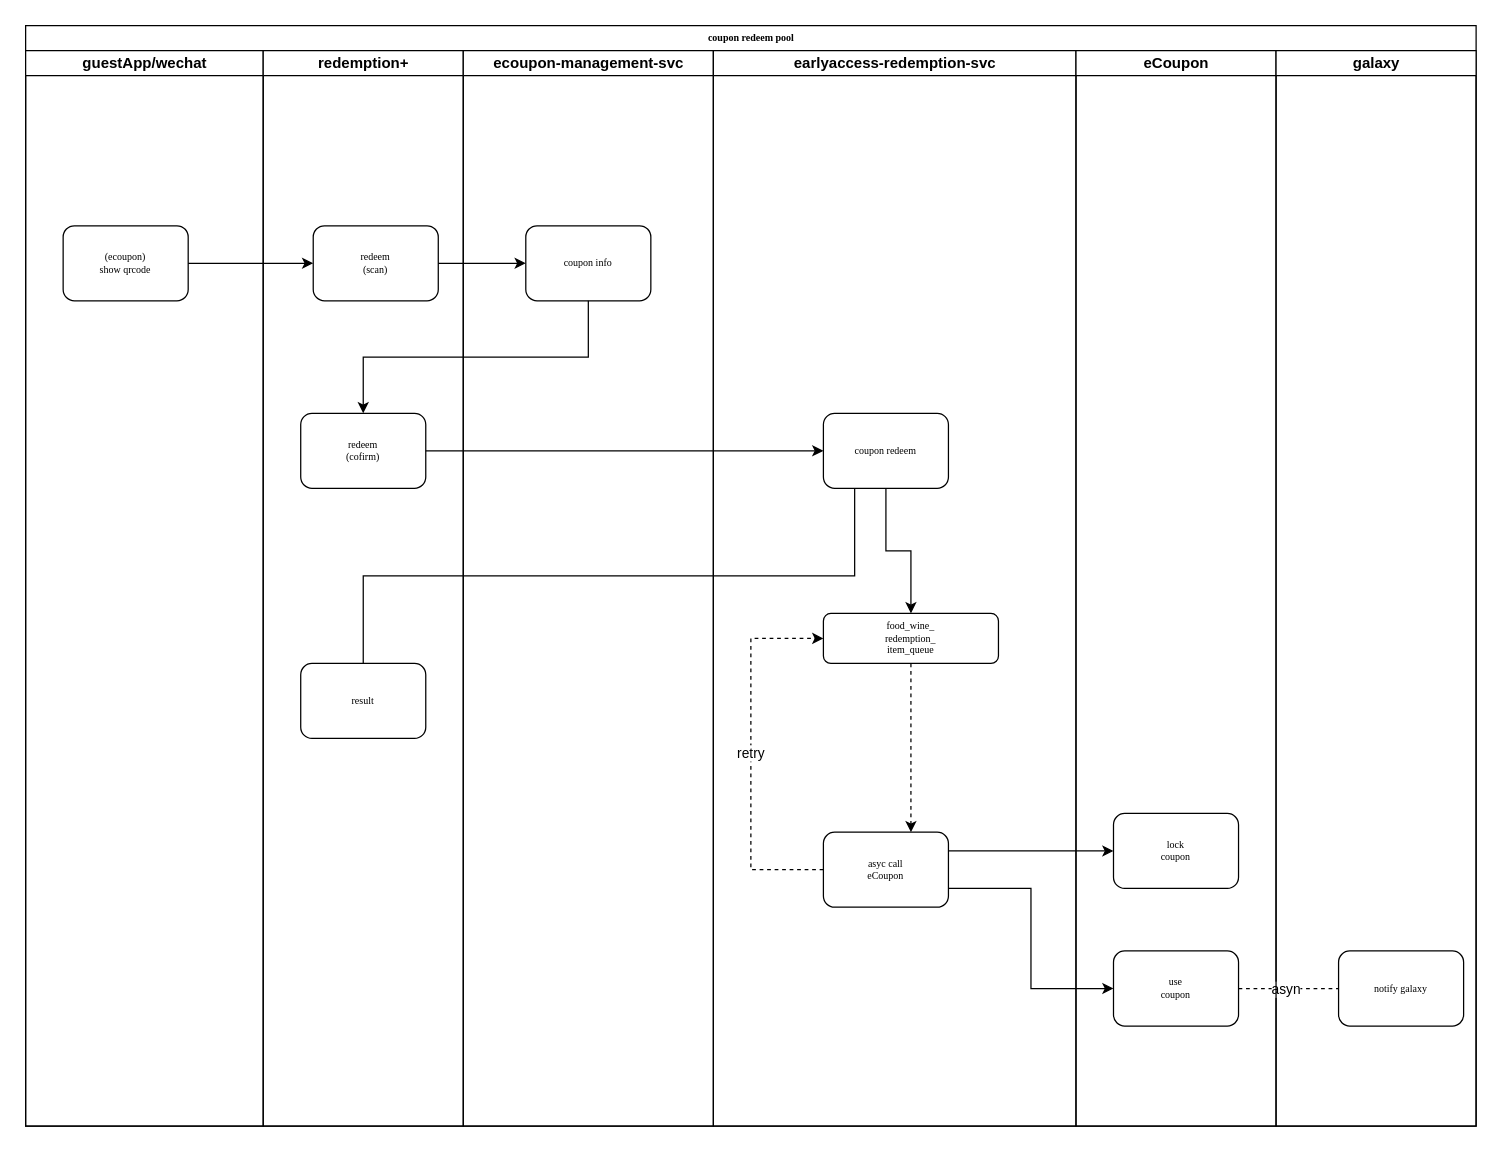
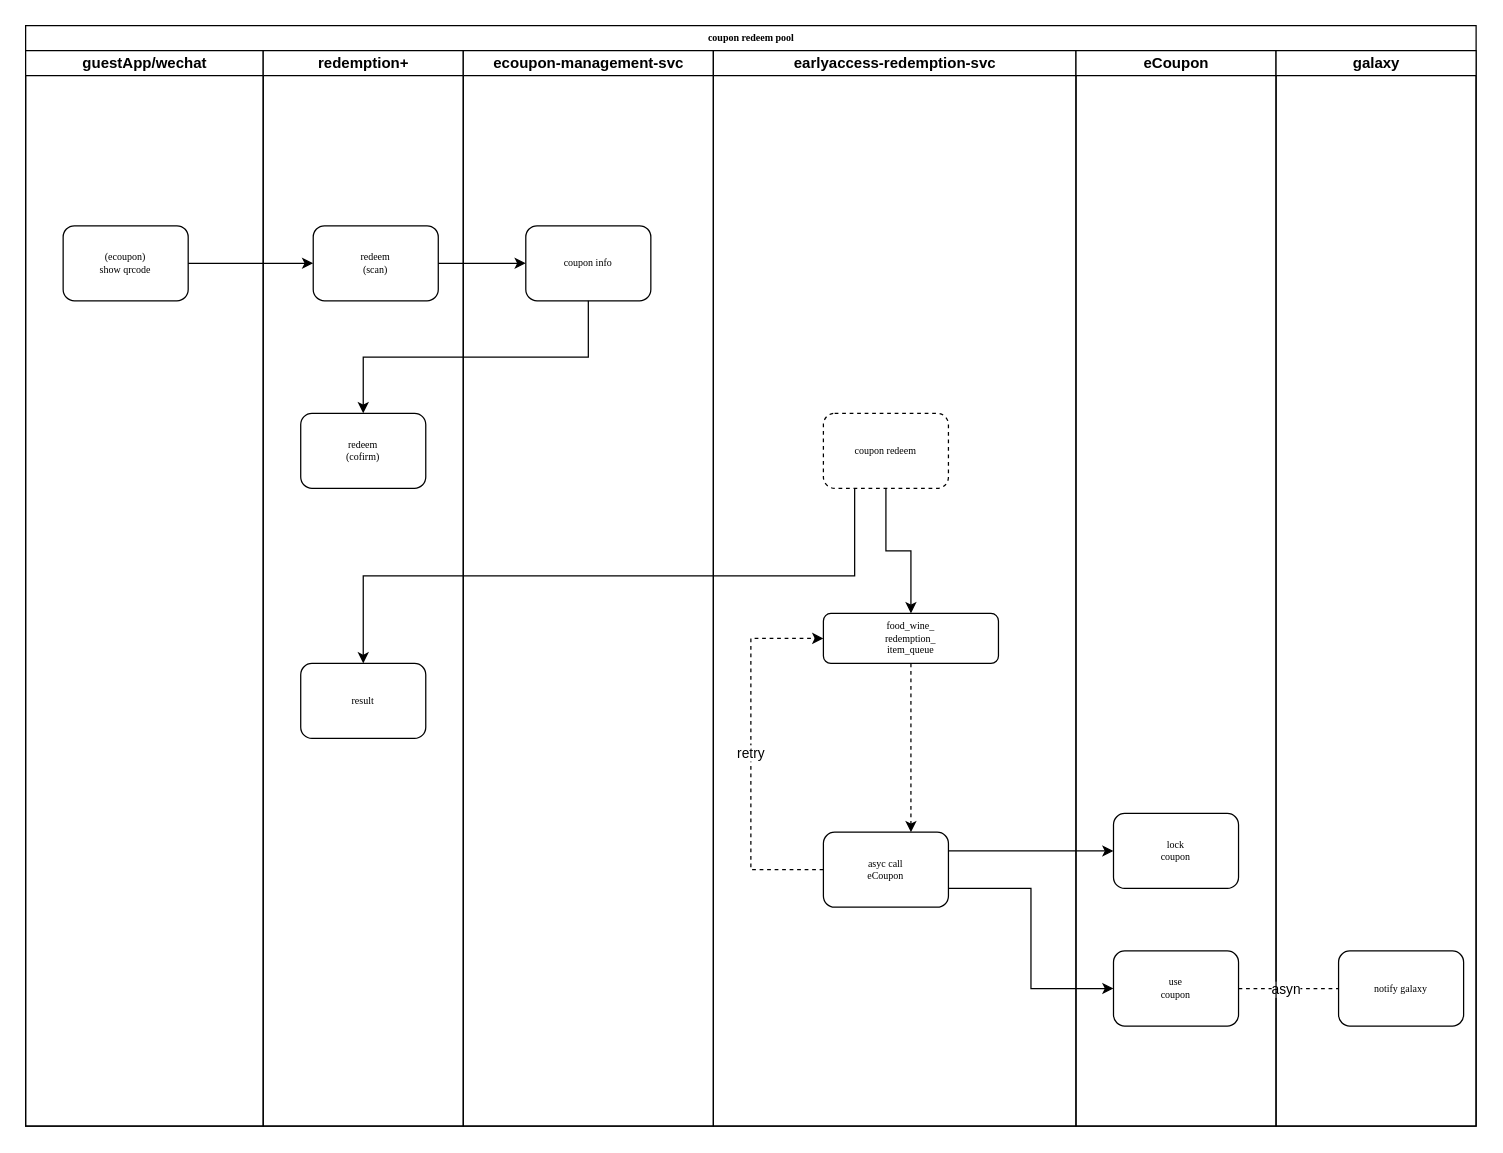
- <mxCell id="28" style="edgeStyle=orthogonalEdgeStyle;rounded=0;orthogonalLoop=1;jettySize=auto;html=1;exitX=1;exitY=0.5;exitDx=0;exitDy=0;" edge="1" parent="2" source="9" target="18"><mxGeometry relative="1" as="geometry" /></mxCell>
- <mxCell id="18" value="coupon redeem" style="rounded=1;whiteSpace=wrap;html=1;shadow=0;labelBackgroundColor=none;strokeWidth=1;fontFamily=Verdana;fontSize=8;align=center;" vertex="1" parent="12"><mxGeometry x="88" y="290" width="100" height="60" as="geometry" /></mxCell>
+ <mxCell id="18" value="coupon redeem" style="rounded=1;whiteSpace=wrap;html=1;shadow=0;labelBackgroundColor=none;strokeWidth=1;fontFamily=Verdana;fontSize=8;align=center;dashed=1;" vertex="1" parent="12"><mxGeometry x="88" y="290" width="100" height="60" as="geometry" /></mxCell>
- <mxCell id="31" style="edgeStyle=orthogonalEdgeStyle;rounded=0;orthogonalLoop=1;jettySize=auto;html=1;exitX=0.25;exitY=1;exitDx=0;exitDy=0;endArrow=none;" edge="1" parent="2" source="18" target="8"><mxGeometry relative="1" as="geometry" /></mxCell>
+ <mxCell id="31" style="edgeStyle=orthogonalEdgeStyle;rounded=0;orthogonalLoop=1;jettySize=auto;html=1;exitX=0.25;exitY=1;exitDx=0;exitDy=0;" edge="1" parent="2" source="18" target="8"><mxGeometry relative="1" as="geometry" /></mxCell>
